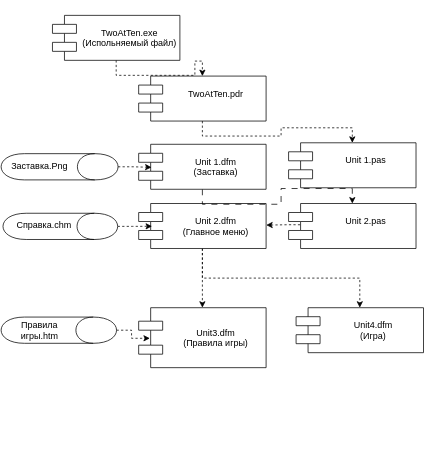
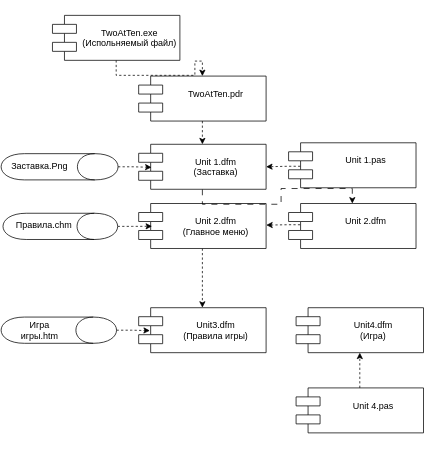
- <mxCell id="15" style="edgeStyle=orthogonalEdgeStyle;rounded=0;html=1;exitX=0.5;exitY=1;dashed=1;jettySize=auto;orthogonalLoop=1;" parent="1" source="16" target="14" edge="1"><mxGeometry relative="1" as="geometry" /></mxCell>
+ <mxCell id="15" style="edgeStyle=orthogonalEdgeStyle;rounded=0;html=1;exitX=0.5;exitY=1;entryX=0.5;entryY=0;dashed=1;jettySize=auto;orthogonalLoop=1;" parent="1" source="16" target="6" edge="1"><mxGeometry relative="1" as="geometry" /></mxCell>
+ <mxCell id="26" style="edgeStyle=orthogonalEdgeStyle;rounded=0;html=1;exitX=0.092;exitY=0.522;entryX=1;entryY=0.5;dashed=1;jettySize=auto;orthogonalLoop=1;exitPerimeter=0;" parent="1" source="14" target="6" edge="1"><mxGeometry x="367.571" y="188.81" as="geometry"><mxPoint x="349.571" y="168.81" as="sourcePoint" /><mxPoint x="394.333" y="169.762" as="targetPoint" /><Array as="points"><mxPoint x="372" y="222" /><mxPoint x="372" y="222" /></Array></mxGeometry></mxCell>
- <mxCell id="13" value="Unit 2.pas&#10;" style="shape=component;align=center;spacingLeft=36;" parent="1" vertex="1"><mxGeometry x="372" y="271" width="170" height="60" as="geometry" /></mxCell>
+ <mxCell id="13" value="Unit 2.dfm&#10;" style="shape=component;align=center;spacingLeft=36;" parent="1" vertex="1"><mxGeometry x="372" y="271" width="170" height="60" as="geometry" /></mxCell>
- <mxCell id="12" value="Справка.chm" style="text;html=1;strokeColor=none;fillColor=none;align=center;verticalAlign=middle;whiteSpace=wrap;" parent="1" vertex="1"><mxGeometry x="26" y="290" width="40" height="20" as="geometry" /></mxCell>
+ <mxCell id="12" value="Правила.chm" style="text;html=1;strokeColor=none;fillColor=none;align=center;verticalAlign=middle;whiteSpace=wrap;" parent="1" vertex="1"><mxGeometry x="26" y="290" width="40" height="20" as="geometry" /></mxCell>
- <mxCell id="3" style="edgeStyle=orthogonalEdgeStyle;rounded=0;html=1;exitX=0.5;exitY=1;entryX=0.5;entryY=0;dashed=1;jettySize=auto;orthogonalLoop=1;" parent="1" source="4" target="21" edge="1"><mxGeometry relative="1" as="geometry" /></mxCell>
- <mxCell id="25" value="Правила игры.htm" style="text;html=1;strokeColor=none;fillColor=none;align=center;verticalAlign=middle;whiteSpace=wrap;" parent="1" vertex="1"><mxGeometry x="20" y="430" width="40" height="20" as="geometry" /></mxCell>
+ <mxCell id="25" value="Игра игры.htm" style="text;html=1;strokeColor=none;fillColor=none;align=center;verticalAlign=middle;whiteSpace=wrap;" parent="1" vertex="1"><mxGeometry x="20" y="430" width="40" height="20" as="geometry" /></mxCell>
- <mxCell id="22" value="Unit3.dfm&#10;(Правила игры)" style="shape=component;align=center;spacingLeft=36;" parent="1" vertex="1"><mxGeometry x="172" y="410" width="170" height="80" as="geometry" /></mxCell>
+ <mxCell id="22" value="Unit3.dfm&#10;(Правила игры)" style="shape=component;align=center;spacingLeft=36;" parent="1" vertex="1"><mxGeometry x="172" y="410" width="170" height="60" as="geometry" /></mxCell>
+ <mxCell id="19" style="edgeStyle=orthogonalEdgeStyle;rounded=0;html=1;exitX=0.5;exitY=0;dashed=1;jettySize=auto;orthogonalLoop=1;" parent="1" source="20" target="21" edge="1"><mxGeometry relative="1" as="geometry"><Array as="points" /></mxGeometry></mxCell>
+ <mxCell id="20" value="Unit 4.pas&#10;" style="shape=component;align=center;spacingLeft=36;" parent="1" vertex="1"><mxGeometry x="382" y="517" width="170" height="60" as="geometry" /></mxCell>
